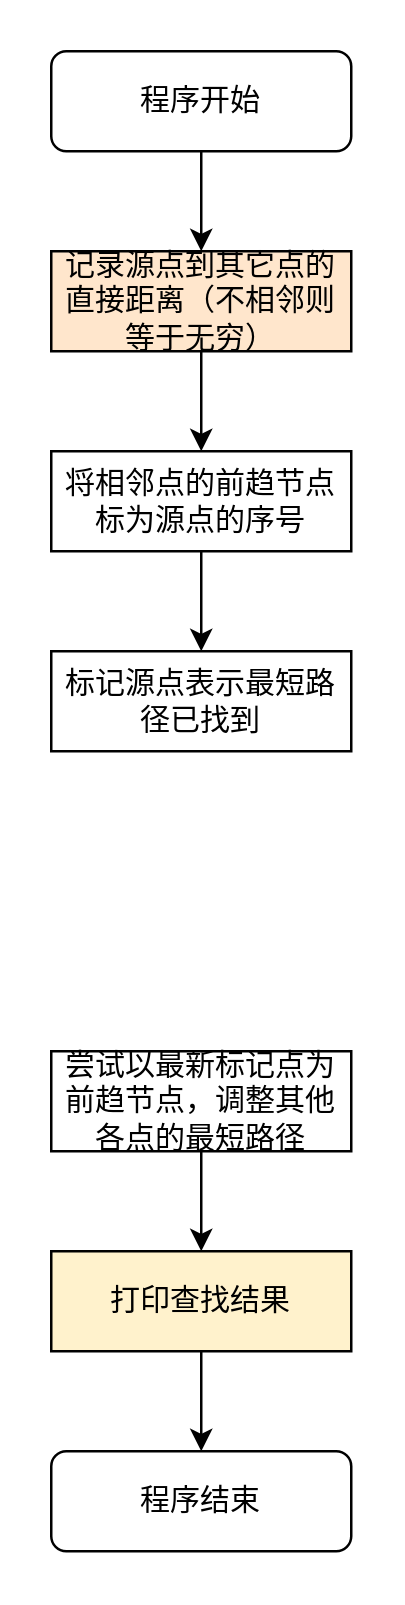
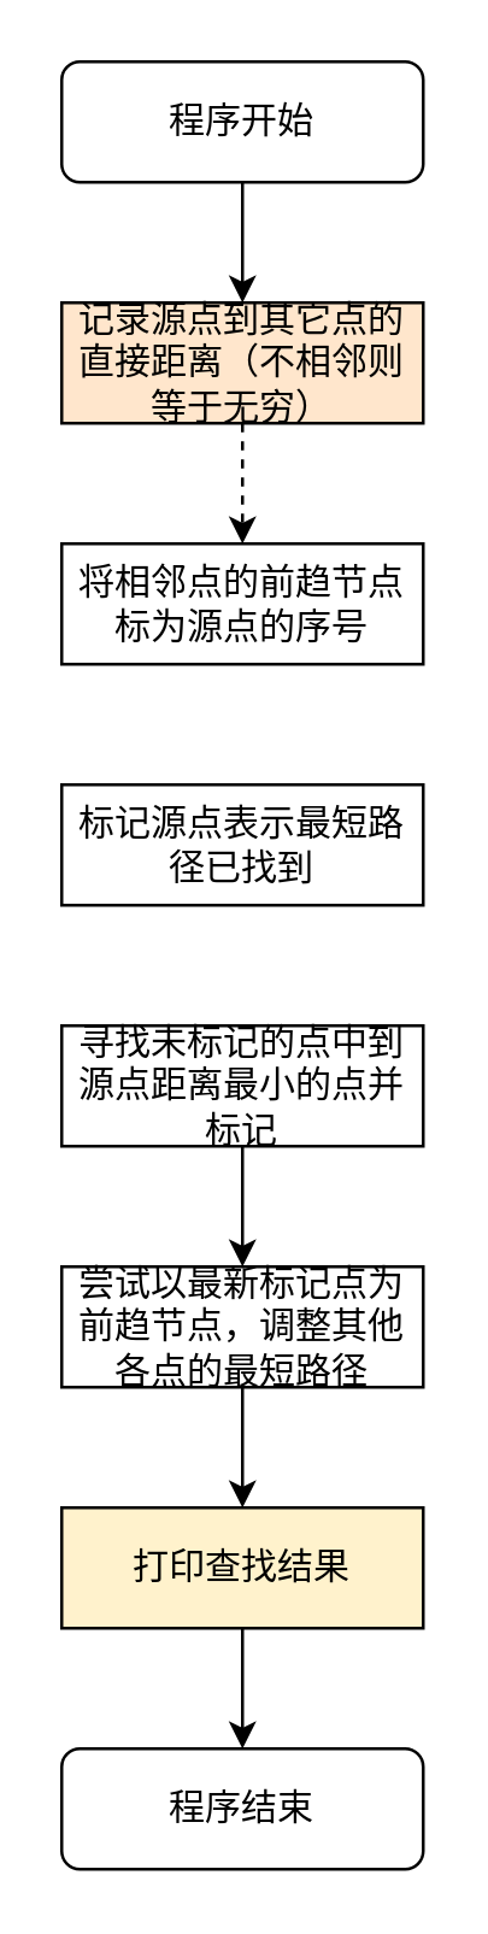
- <mxCell id="4" value="" style="edgeStyle=orthogonalEdgeStyle;rounded=0;orthogonalLoop=1;jettySize=auto;html=1;" edge="1" parent="1" source="5" target="7"><mxGeometry relative="1" as="geometry" /></mxCell>
+ <mxCell id="4" value="" style="edgeStyle=orthogonalEdgeStyle;rounded=0;orthogonalLoop=1;jettySize=auto;html=1;dashed=1;" edge="1" parent="1" source="5" target="7"><mxGeometry relative="1" as="geometry" /></mxCell>
- <mxCell id="6" value="" style="edgeStyle=orthogonalEdgeStyle;rounded=0;orthogonalLoop=1;jettySize=auto;html=1;" edge="1" parent="1" source="7" target="8"><mxGeometry relative="1" as="geometry" /></mxCell>
+ <mxCell id="10" value="寻找未标记的点中到源点距离最小的点并标记" style="rounded=0;whiteSpace=wrap;html=1;" vertex="1" parent="1"><mxGeometry x="20" y="340" width="120" height="40" as="geometry" /></mxCell>
+ <mxCell id="9" value="" style="edgeStyle=orthogonalEdgeStyle;rounded=0;orthogonalLoop=1;jettySize=auto;html=1;" edge="1" parent="1" source="10" target="12"><mxGeometry relative="1" as="geometry" /></mxCell>
